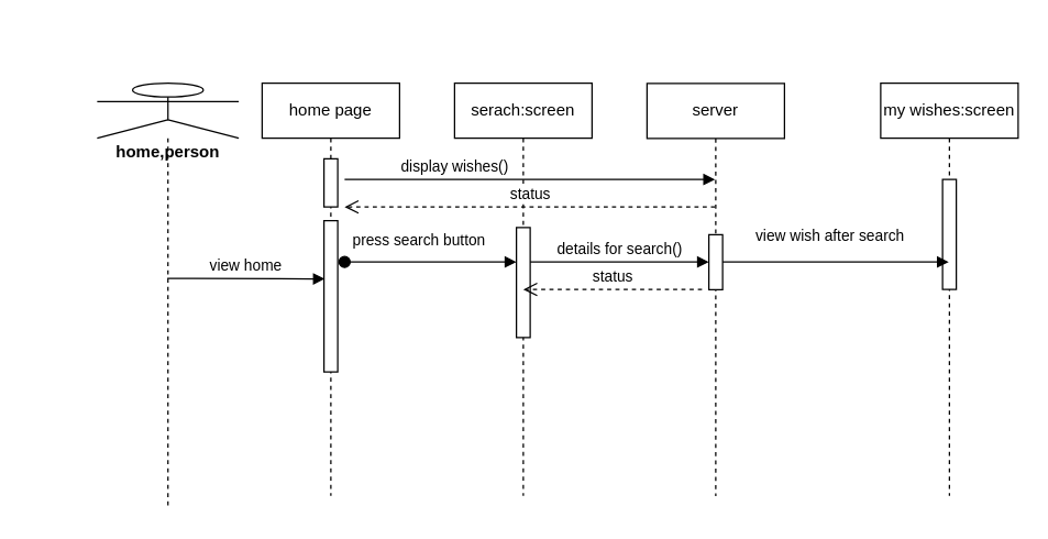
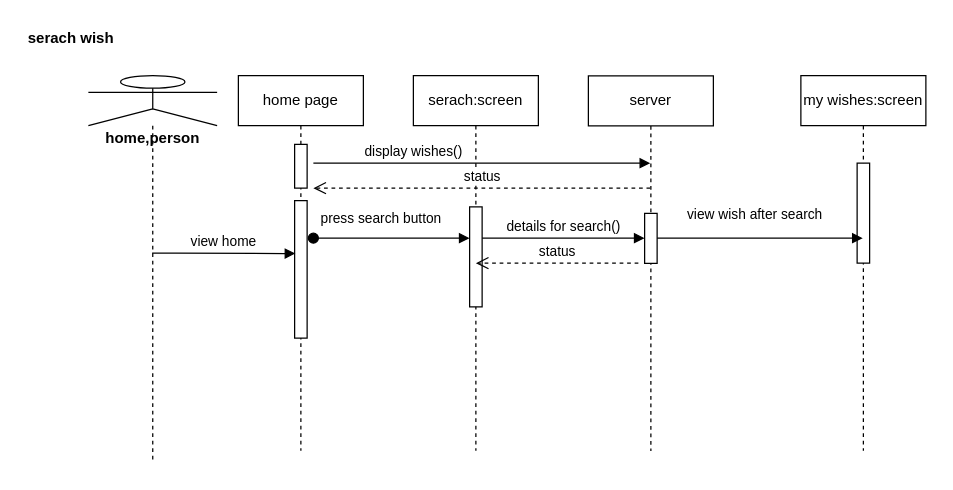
+ <mxCell id="4" value="&lt;b&gt;serach wish&lt;/b&gt;" style="text;html=1;resizable=0;points=[];autosize=1;align=left;verticalAlign=top;spacingTop=-4;" vertex="1" parent="1"><mxGeometry x="20" y="20" width="80" height="20" as="geometry" /></mxCell>
